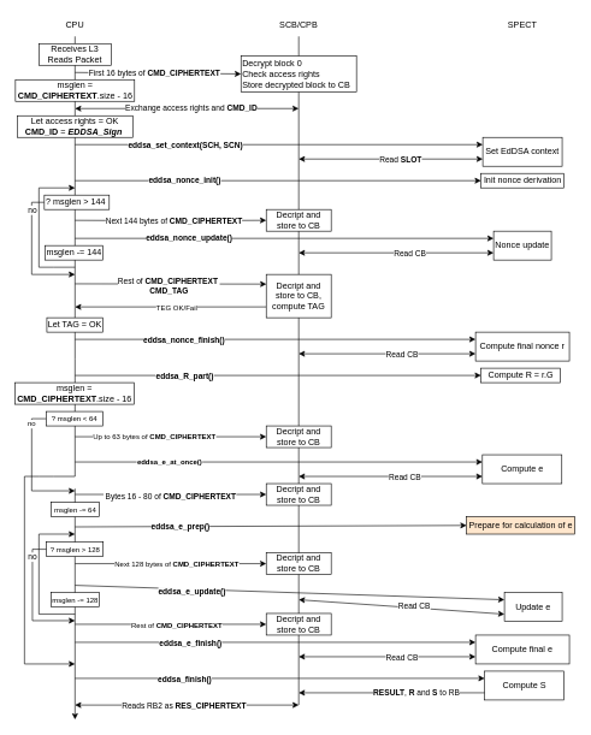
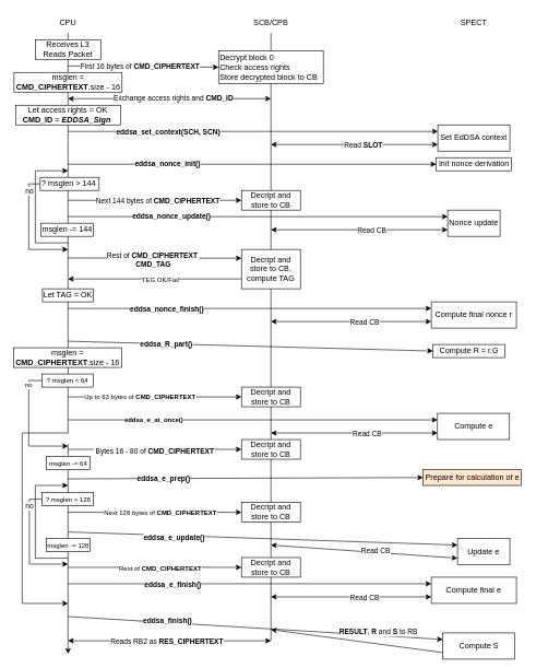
- <mxCell id="47" value="Compute R = r.G" style="rounded=0;whiteSpace=wrap;html=1;labelBorderColor=none;" parent="1" vertex="1"><mxGeometry x="665.5" y="510" width="110" height="20" as="geometry" /></mxCell>
+ <mxCell id="47" value="Compute R = r.G" style="rounded=0;whiteSpace=wrap;html=1;labelBorderColor=none;" parent="1" vertex="1"><mxGeometry x="660.5" y="525" width="110" height="20" as="geometry" /></mxCell>
- <mxCell id="65" value="Compute S" style="rounded=0;whiteSpace=wrap;html=1;labelBorderColor=none;" parent="1" vertex="1"><mxGeometry x="670.5" y="930" width="110" height="40" as="geometry" /></mxCell>
+ <mxCell id="65" value="Compute S" style="rounded=0;whiteSpace=wrap;html=1;labelBorderColor=none;" parent="1" vertex="1"><mxGeometry x="675.5" y="965" width="110" height="40" as="geometry" /></mxCell>
